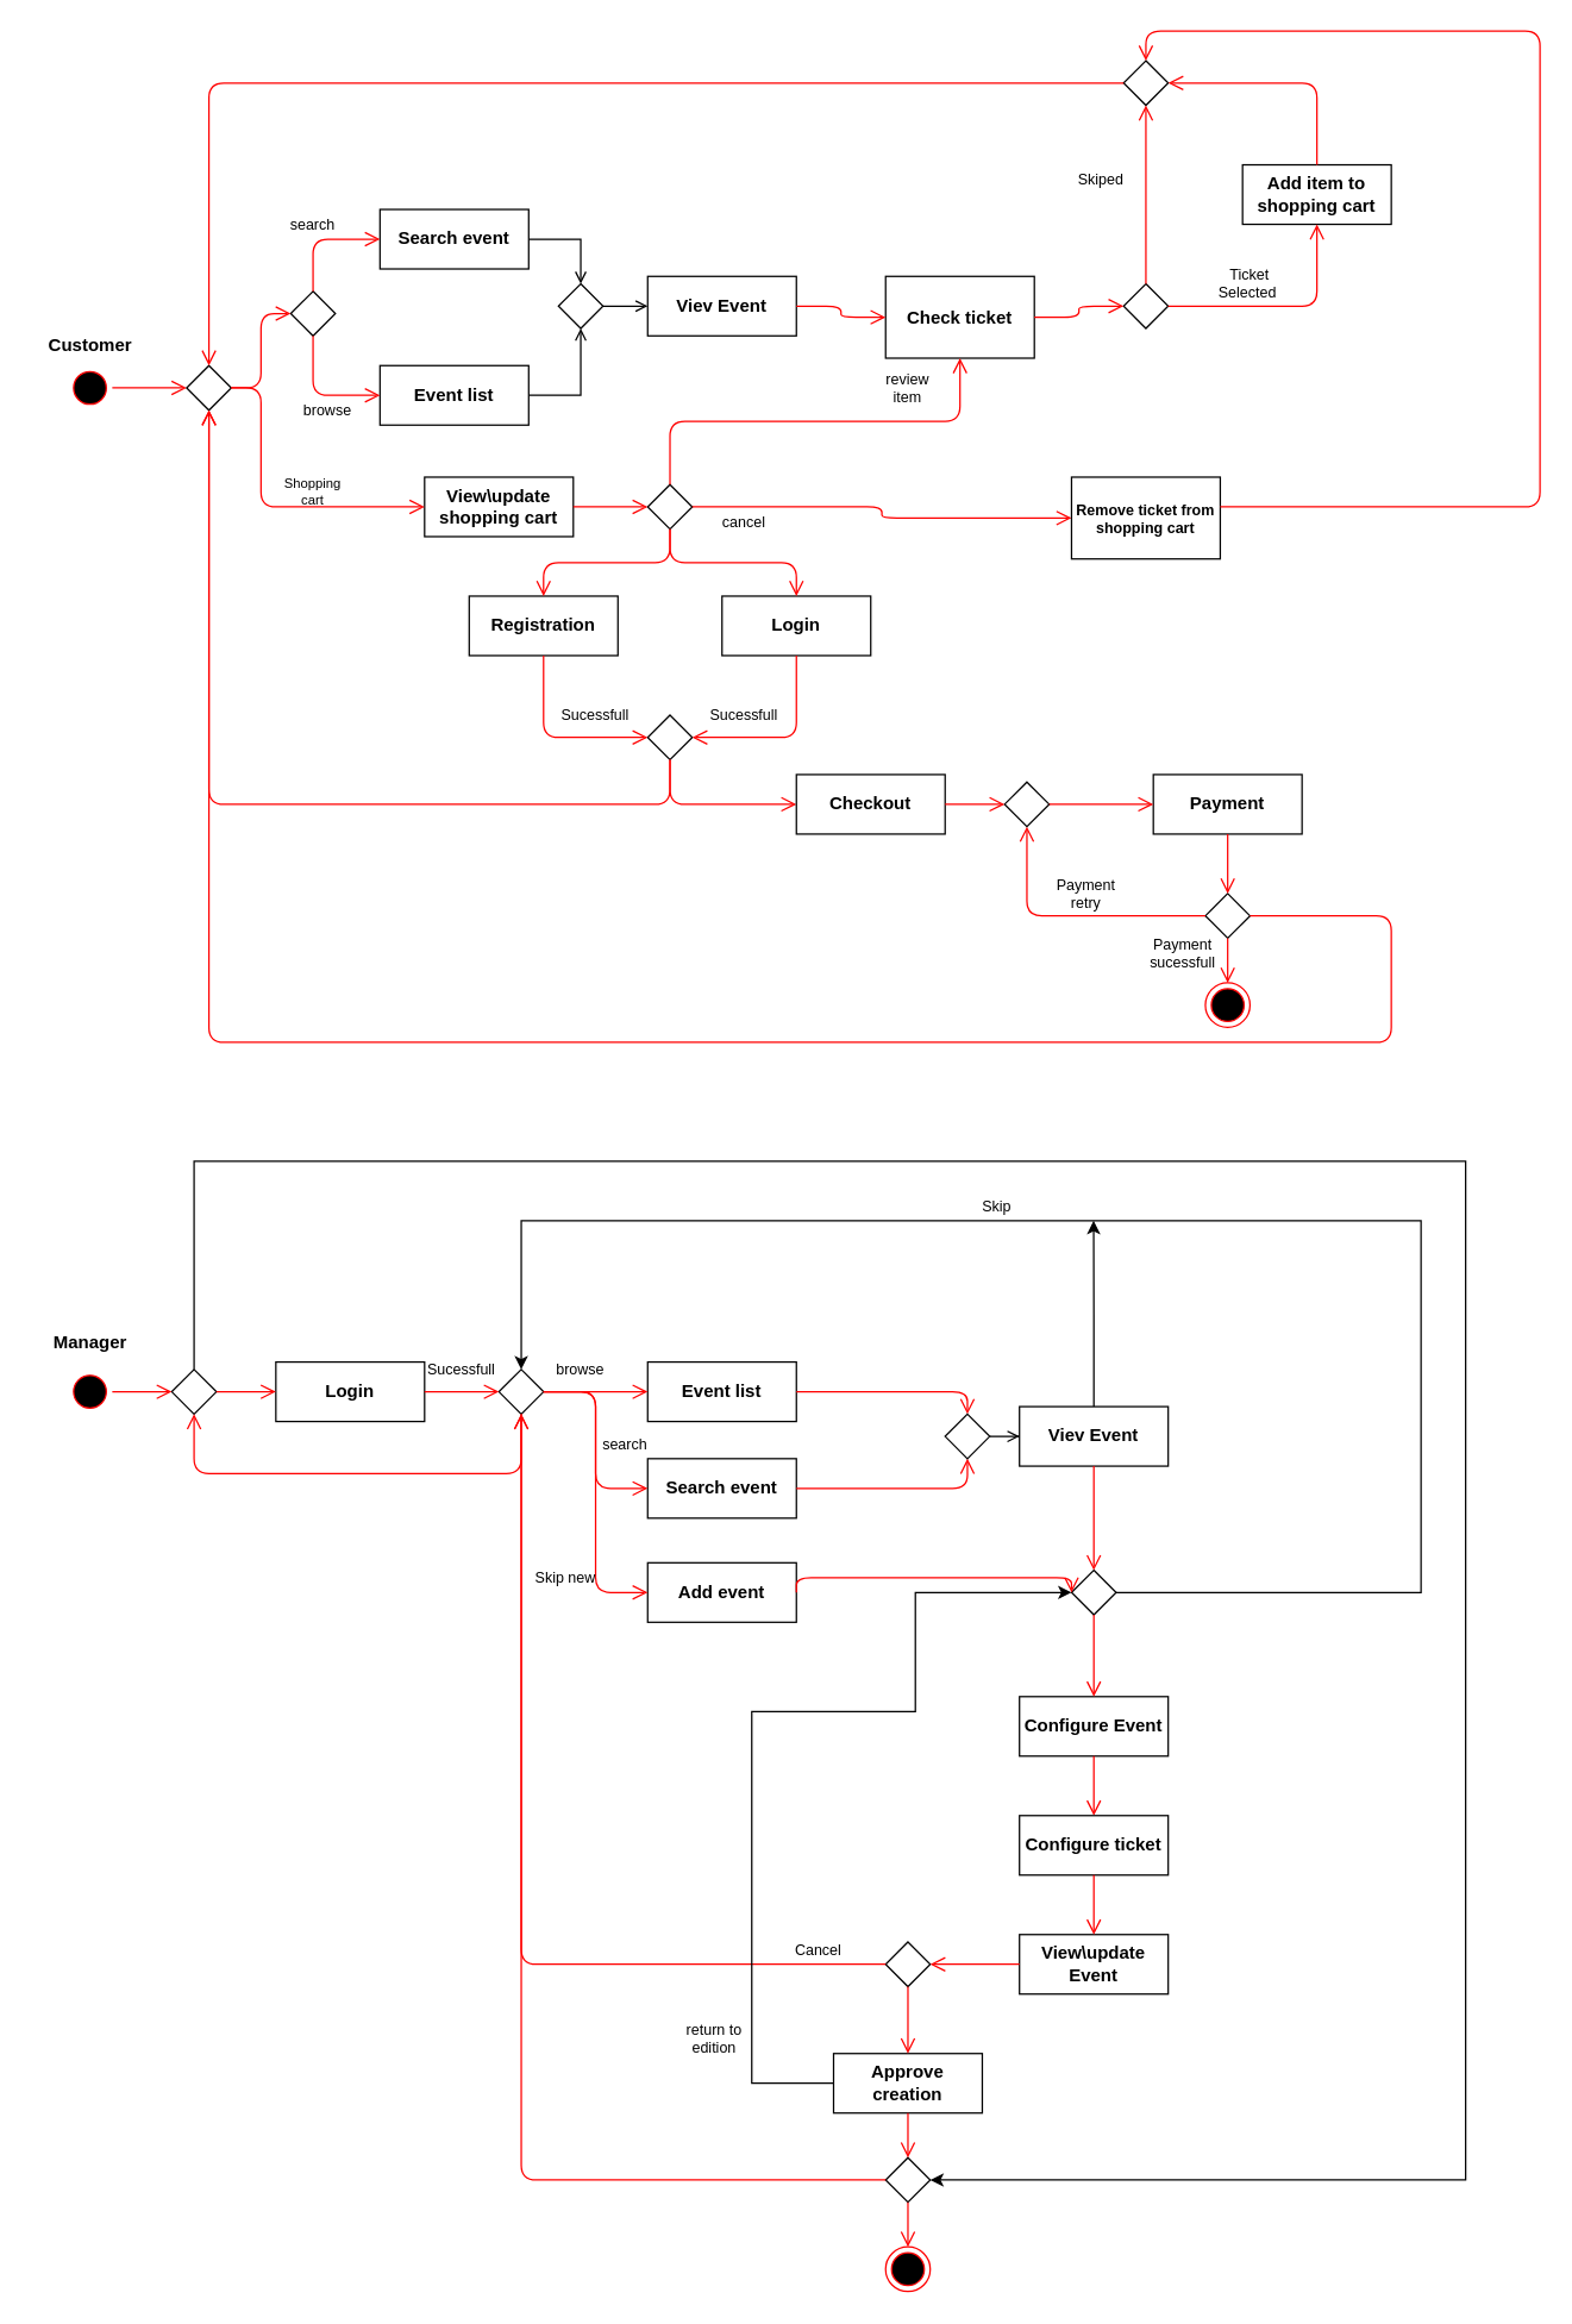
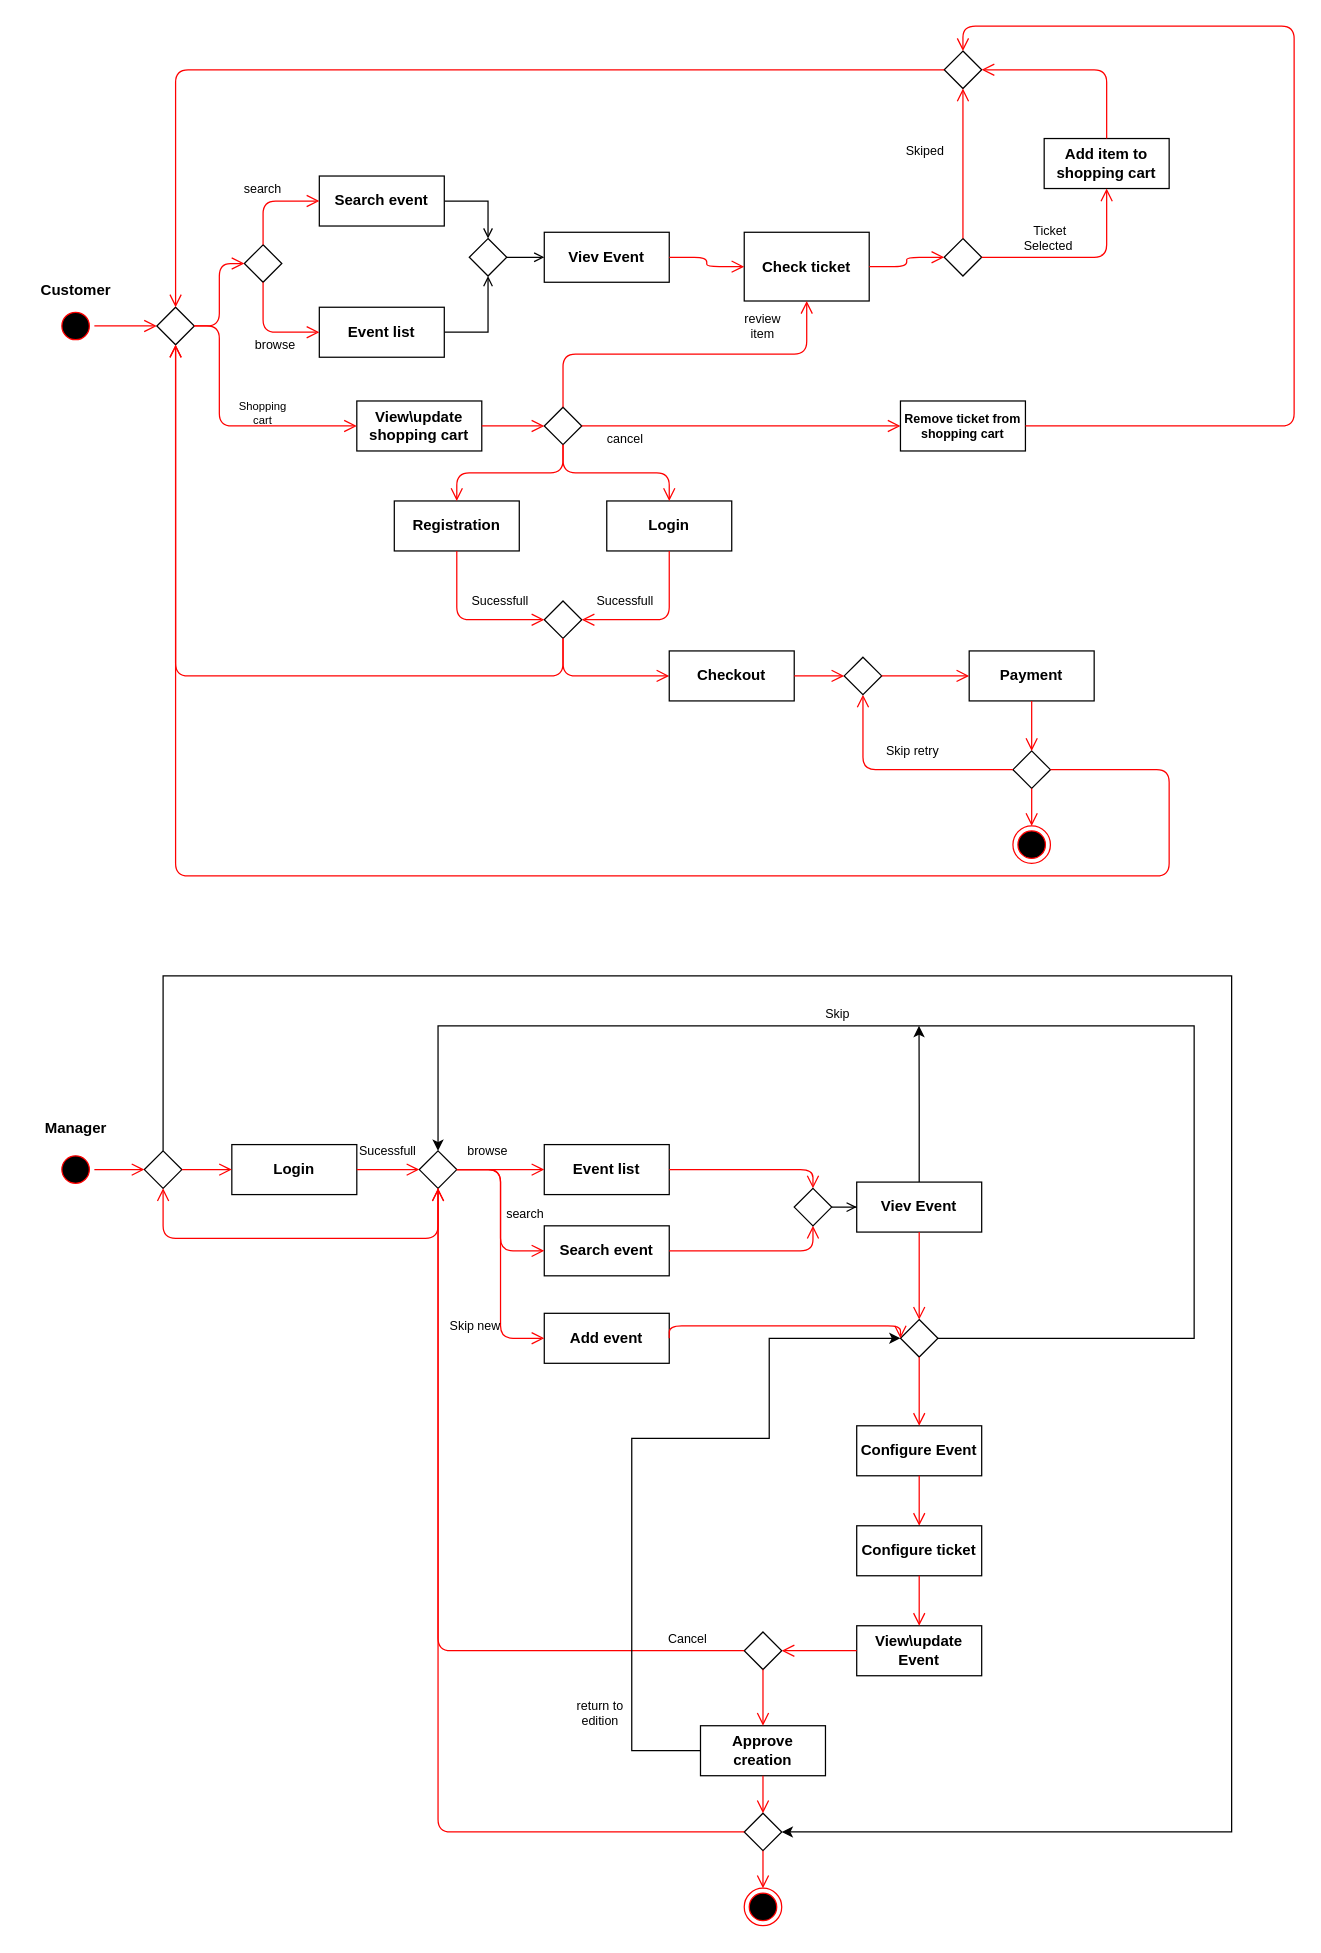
- <mxCell id="36" value="&lt;strong data-sourcepos=&quot;3:1-3:9&quot;&gt;Remove ticket from shopping cart&lt;/strong&gt;" style="html=1;whiteSpace=wrap;fontSize=10;" vertex="1" parent="1"><mxGeometry x="720" y="320" width="100" height="55" as="geometry" /></mxCell>
+ <mxCell id="36" value="&lt;strong data-sourcepos=&quot;3:1-3:9&quot;&gt;Remove ticket from shopping cart&lt;/strong&gt;" style="html=1;whiteSpace=wrap;fontSize=10;" vertex="1" parent="1"><mxGeometry x="720" y="320" width="100" height="40" as="geometry" /></mxCell>
- <mxCell id="63" value="Payment retry" style="text;html=1;align=center;verticalAlign=middle;whiteSpace=wrap;rounded=0;fontSize=10;" vertex="1" parent="1"><mxGeometry x="705" y="590" width="50" height="20" as="geometry" /></mxCell>
+ <mxCell id="63" value="Skip retry" style="text;html=1;align=center;verticalAlign=middle;whiteSpace=wrap;rounded=0;fontSize=10;" vertex="1" parent="1"><mxGeometry x="705" y="590" width="50" height="20" as="geometry" /></mxCell>
- <mxCell id="57" value="Payment sucessfull" style="text;html=1;align=center;verticalAlign=middle;whiteSpace=wrap;rounded=0;fontSize=10;" vertex="1" parent="1"><mxGeometry x="770" y="630" width="50" height="20" as="geometry" /></mxCell>
